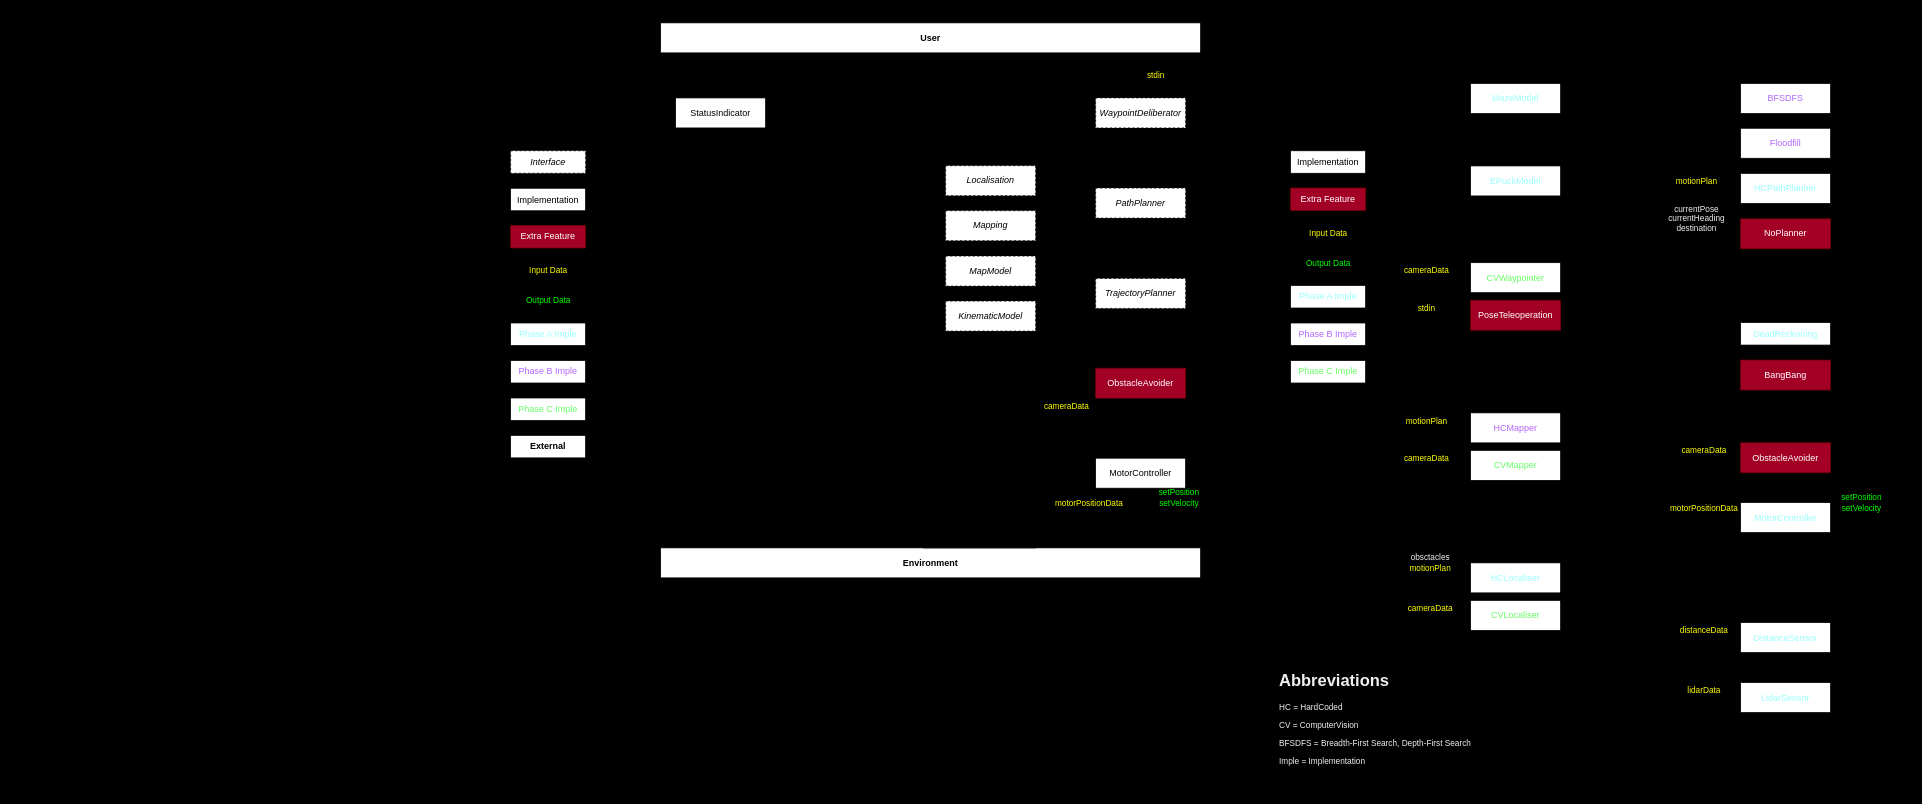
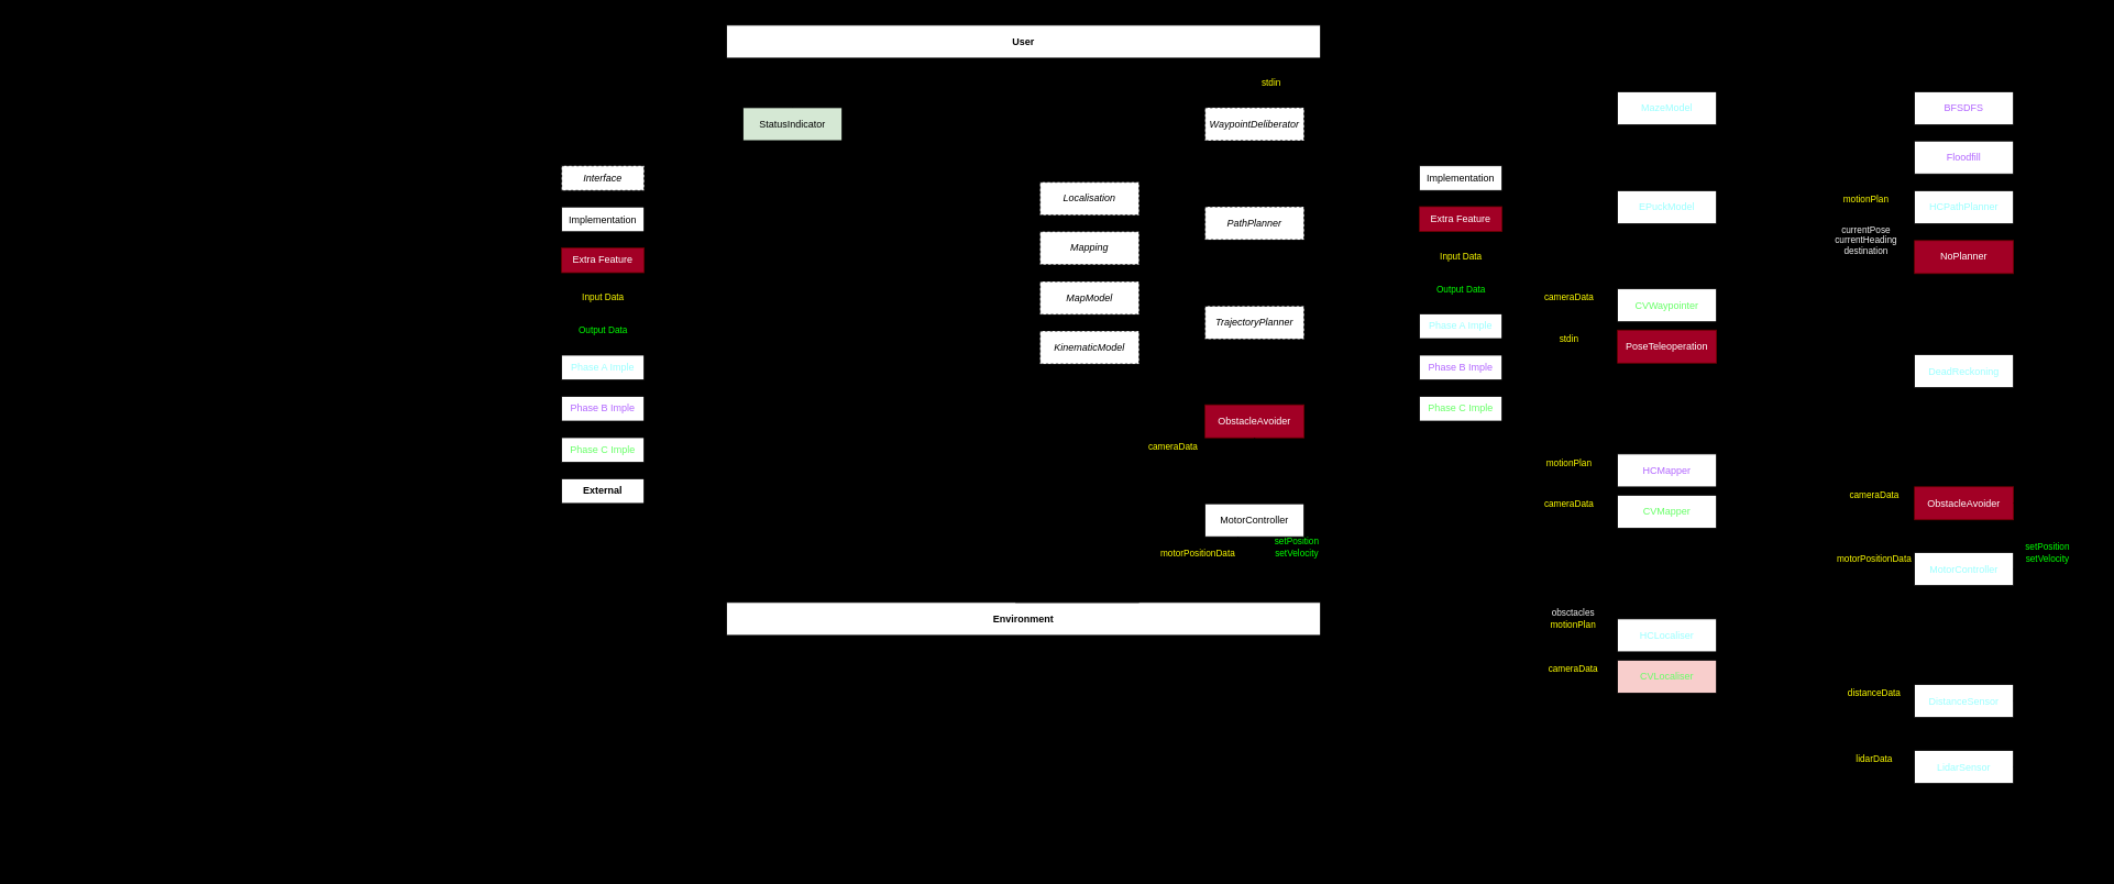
- <mxCell id="8" value="StatusIndicator" style="rounded=0;whiteSpace=wrap;html=1;" parent="1" vertex="1"><mxGeometry x="900" y="130.08" width="120" height="40" as="geometry" /></mxCell>
+ <mxCell id="8" value="StatusIndicator" style="rounded=0;whiteSpace=wrap;html=1;fillColor=#d5e8d4;" parent="1" vertex="1"><mxGeometry x="900" y="130.08" width="120" height="40" as="geometry" /></mxCell>
- <mxCell id="32" value="&lt;font color=&quot;#99ffff&quot;&gt;EPuckModel&lt;/font&gt;" style="rounded=0;whiteSpace=wrap;html=1;" parent="1" vertex="1"><mxGeometry x="1960" y="220.75" width="120" height="40" as="geometry" /></mxCell>
+ <mxCell id="32" value="&lt;font color=&quot;#99ffff&quot;&gt;EPuckModel&lt;/font&gt;" style="rounded=0;whiteSpace=wrap;html=1;" parent="1" vertex="1"><mxGeometry x="1960" y="230.75" width="120" height="40" as="geometry" /></mxCell>
- <mxCell id="38" value="DeadReckoning" style="rounded=0;whiteSpace=wrap;html=1;fontColor=#99FFFF;" parent="1" vertex="1"><mxGeometry x="2320" y="429.57" width="120" height="30" as="geometry" /></mxCell>
+ <mxCell id="38" value="DeadReckoning" style="rounded=0;whiteSpace=wrap;html=1;fontColor=#99FFFF;" parent="1" vertex="1"><mxGeometry x="2320" y="429.57" width="120" height="40" as="geometry" /></mxCell>
- <mxCell id="39" value="BangBang" style="rounded=0;whiteSpace=wrap;html=1;fillColor=#a20025;strokeColor=#6F0000;fontColor=#ffffff;" parent="1" vertex="1"><mxGeometry x="2320" y="479.57" width="120" height="40" as="geometry" /></mxCell>
- <mxCell id="36" value="CVLocaliser" style="rounded=0;whiteSpace=wrap;html=1;fontColor=#66FF66;" parent="1" vertex="1"><mxGeometry x="1960" y="800" width="120" height="40" as="geometry" /></mxCell>
+ <mxCell id="36" value="CVLocaliser" style="rounded=0;whiteSpace=wrap;html=1;fontColor=#66FF66;fillColor=#f8cecc;" parent="1" vertex="1"><mxGeometry x="1960" y="800" width="120" height="40" as="geometry" /></mxCell>
- <mxCell id="102" value="&lt;h1&gt;Abbreviations&lt;/h1&gt;&lt;p&gt;HC = HardCoded&lt;/p&gt;&lt;p&gt;CV = ComputerVision&lt;/p&gt;&lt;p&gt;BFSDFS = Breadth-First Search, Depth-First Search&lt;/p&gt;&lt;p&gt;Imple = Implementation&lt;/p&gt;" style="text;html=1;strokeColor=none;fillColor=none;spacing=5;spacingTop=-20;whiteSpace=wrap;overflow=hidden;rounded=0;labelBackgroundColor=none;fontSize=11;fontColor=#F0F0F0;" parent="1" vertex="1"><mxGeometry x="1700" y="890" width="300" height="160" as="geometry" /></mxCell>
